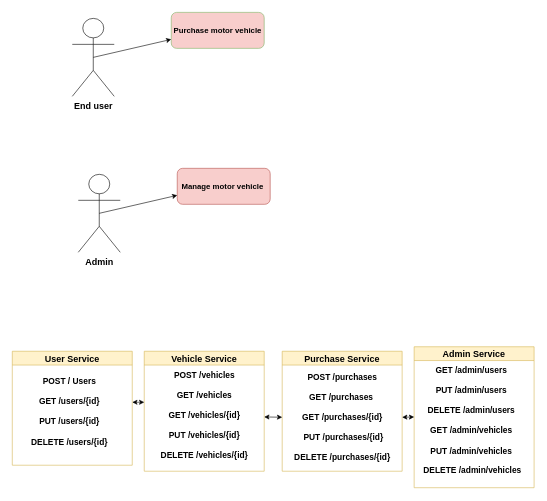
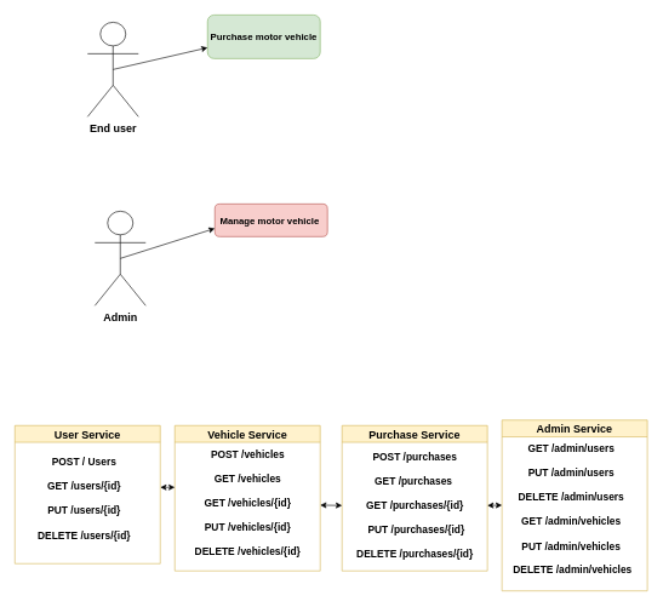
- <mxCell id="3" value="&lt;b&gt;&lt;font style=&quot;font-size: 13px;&quot;&gt;Purchase motor vehicle&lt;/font&gt;&lt;/b&gt;" style="rounded=1;whiteSpace=wrap;html=1;fillColor=#f8cecc;strokeColor=#82b366;" vertex="1" parent="1"><mxGeometry x="285" y="20" width="155" height="60" as="geometry" /></mxCell>
+ <mxCell id="3" value="&lt;b&gt;&lt;font style=&quot;font-size: 13px;&quot;&gt;Purchase motor vehicle&lt;/font&gt;&lt;/b&gt;" style="rounded=1;whiteSpace=wrap;html=1;fillColor=#d5e8d4;strokeColor=#82b366;" vertex="1" parent="1"><mxGeometry x="285" y="20" width="155" height="60" as="geometry" /></mxCell>
- <mxCell id="6" value="&lt;b&gt;&lt;font style=&quot;font-size: 13px;&quot;&gt;Manage motor vehicle&amp;nbsp;&lt;/font&gt;&lt;/b&gt;" style="rounded=1;whiteSpace=wrap;html=1;fillColor=#f8cecc;strokeColor=#b85450;" vertex="1" parent="1"><mxGeometry x="295" y="280" width="155" height="60" as="geometry" /></mxCell>
+ <mxCell id="6" value="&lt;b&gt;&lt;font style=&quot;font-size: 13px;&quot;&gt;Manage motor vehicle&amp;nbsp;&lt;/font&gt;&lt;/b&gt;" style="rounded=1;whiteSpace=wrap;html=1;fillColor=#f8cecc;strokeColor=#b85450;" vertex="1" parent="1"><mxGeometry x="295" y="280" width="155" height="45" as="geometry" /></mxCell>
